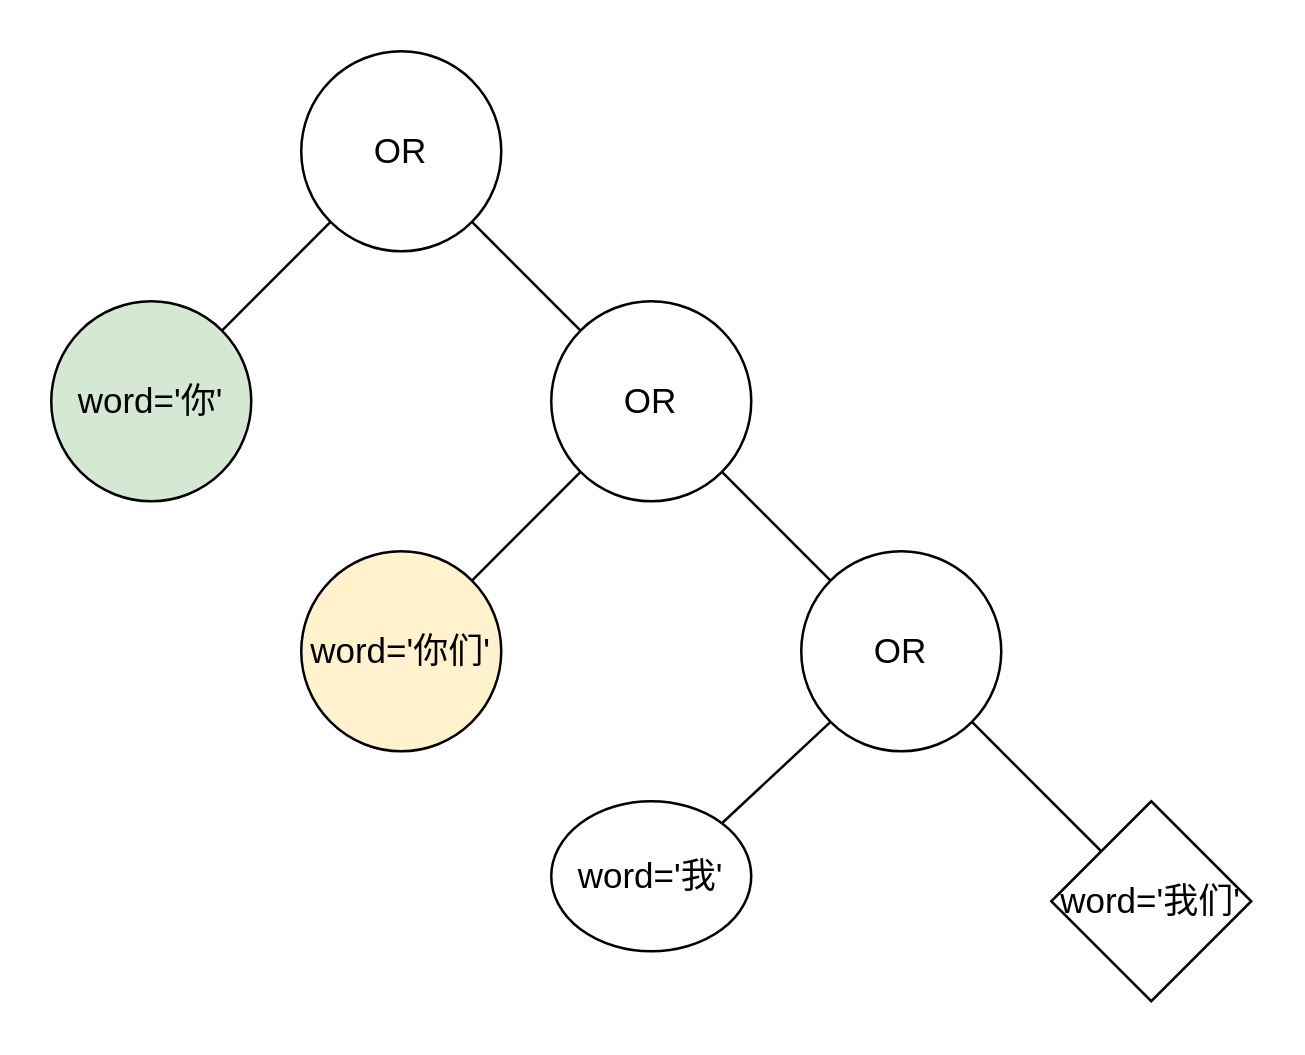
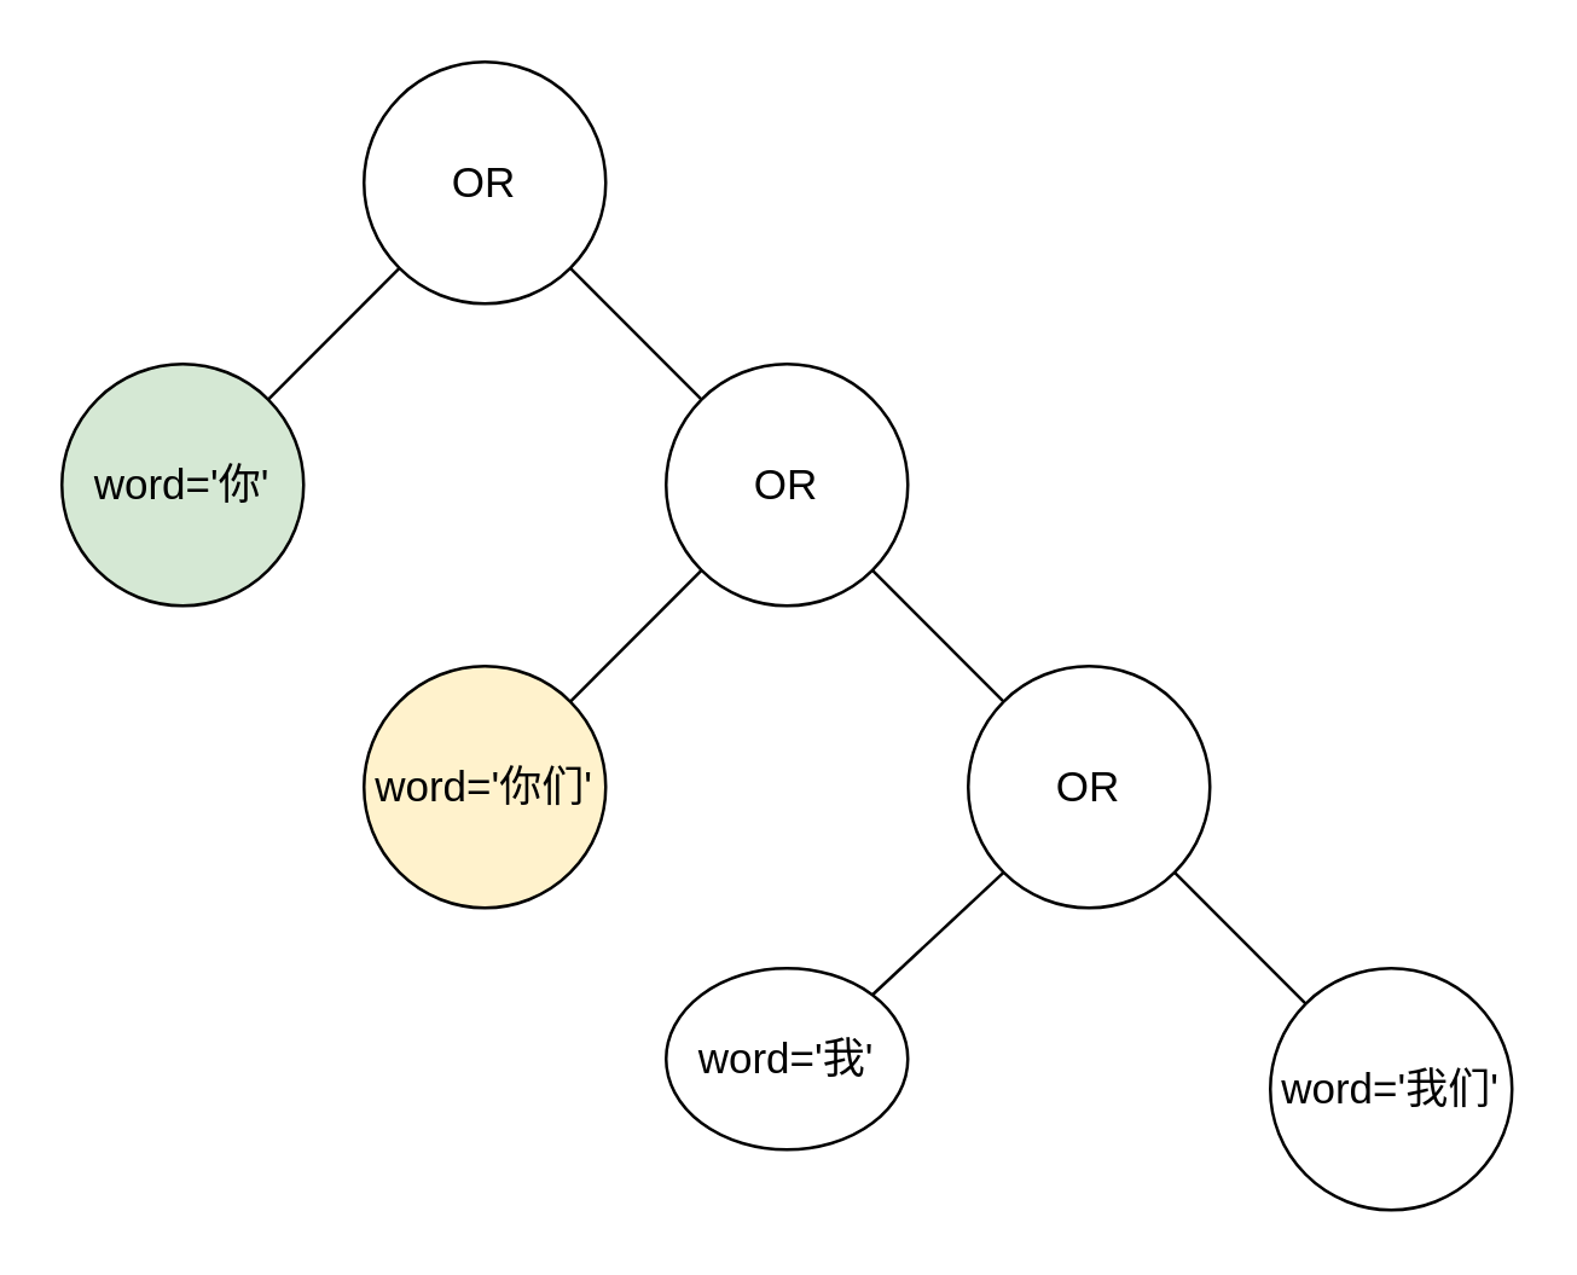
- <mxCell id="13" value="word='我们'" style="rhombus;whiteSpace=wrap;html=1;aspect=fixed;fontSize=14;" vertex="1" parent="1"><mxGeometry x="420" y="320" width="80" height="80" as="geometry" /></mxCell>
+ <mxCell id="13" value="word='我们'" style="ellipse;whiteSpace=wrap;html=1;aspect=fixed;fontSize=14;" vertex="1" parent="1"><mxGeometry x="420" y="320" width="80" height="80" as="geometry" /></mxCell>
